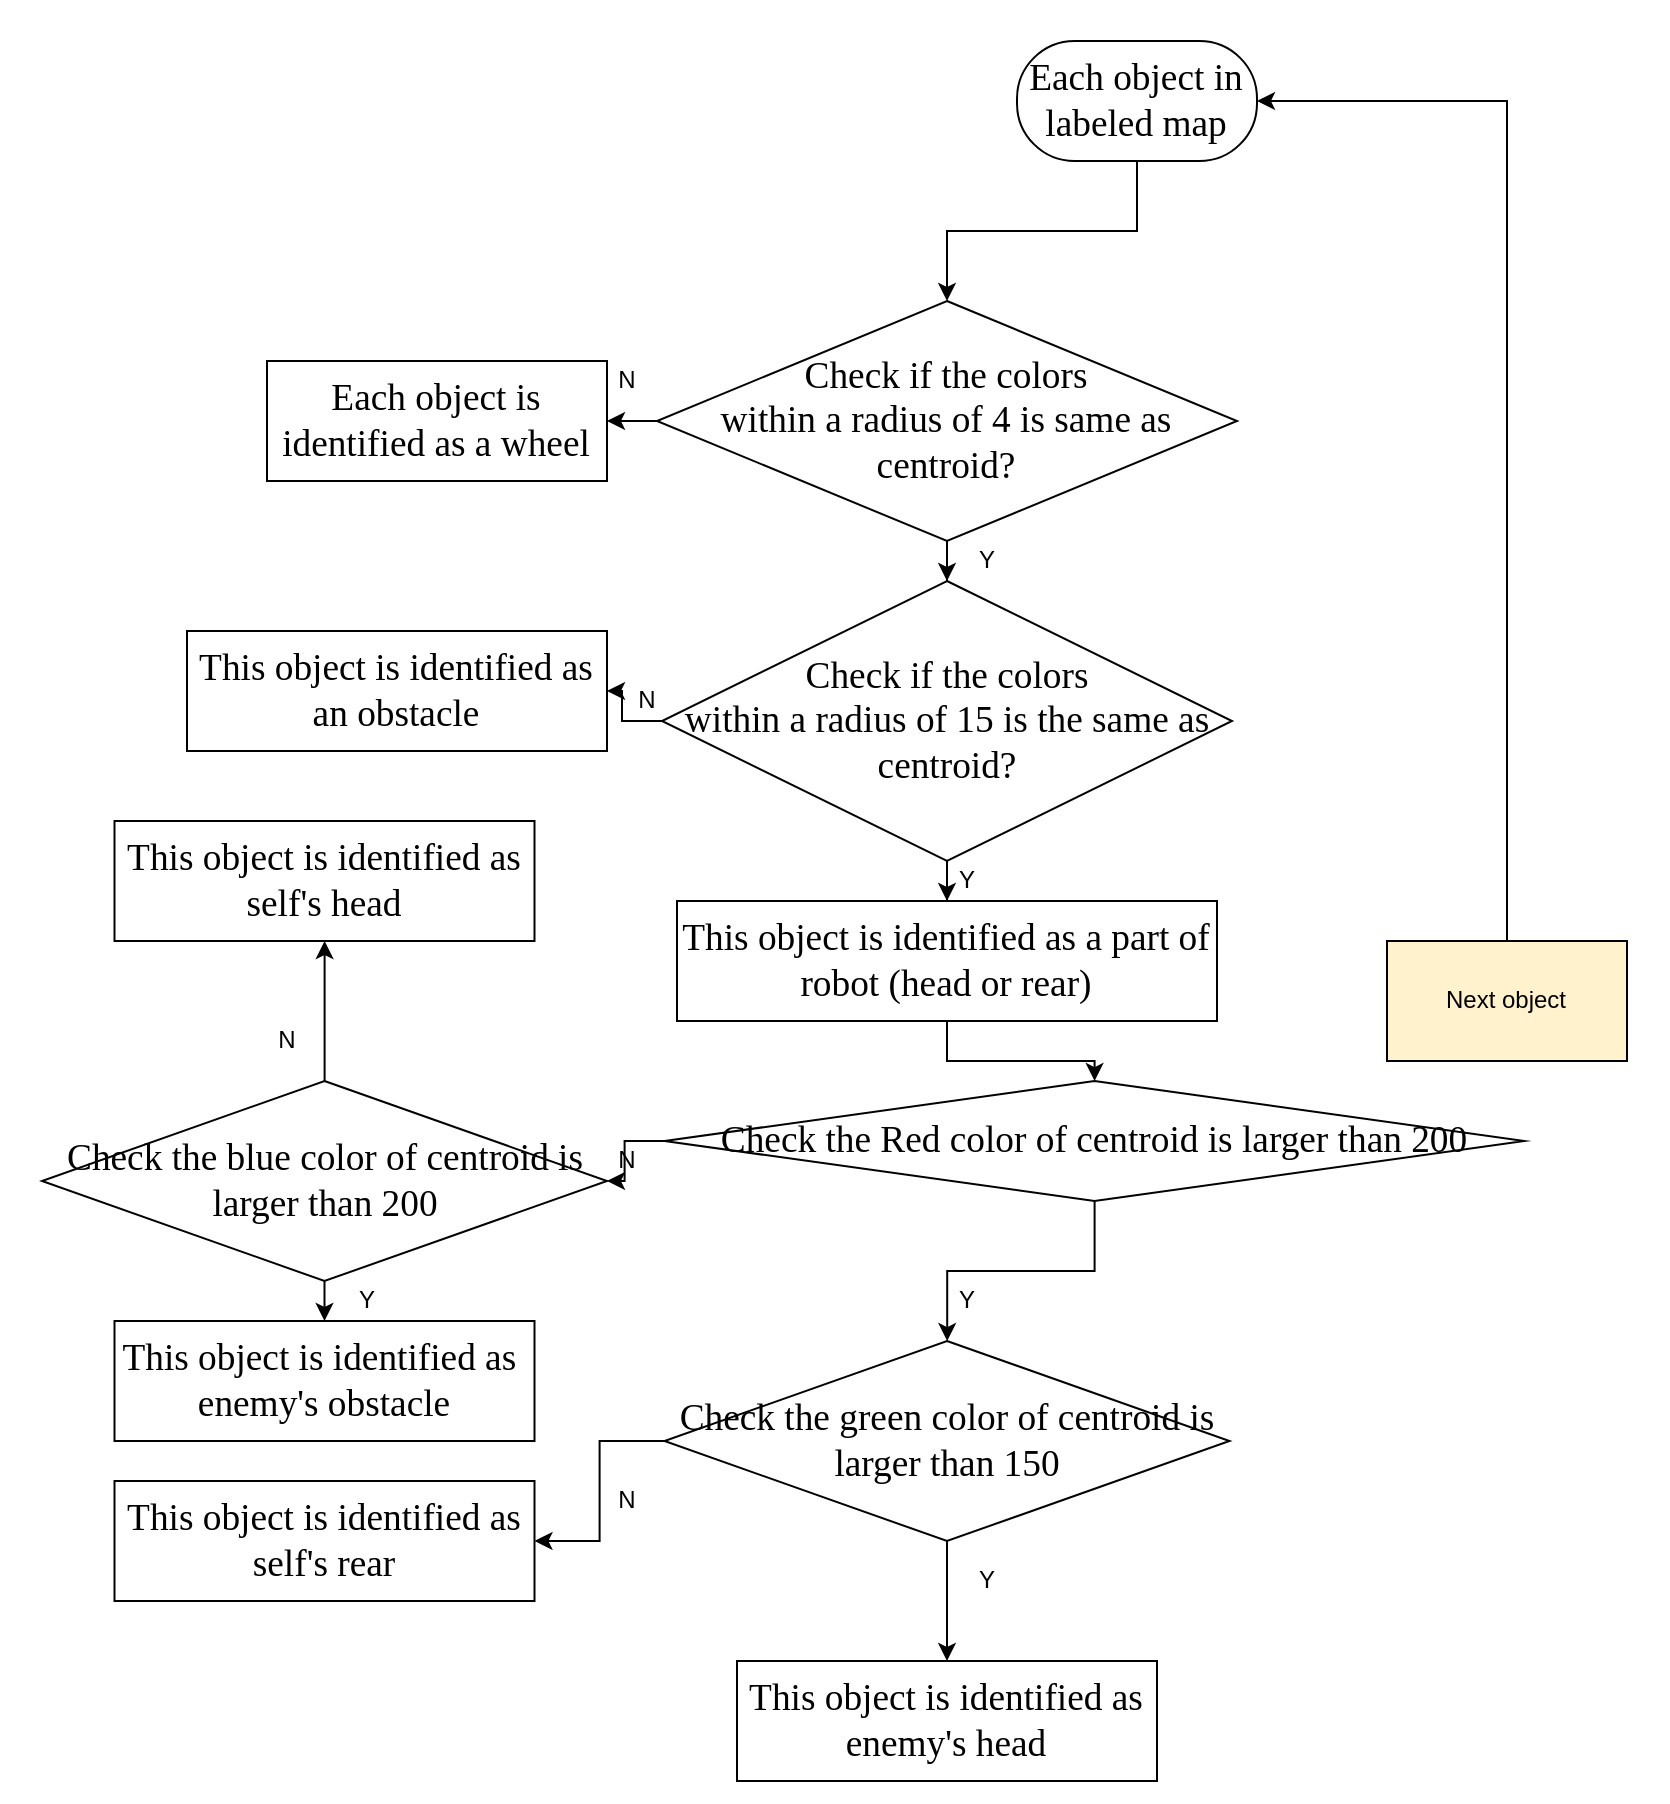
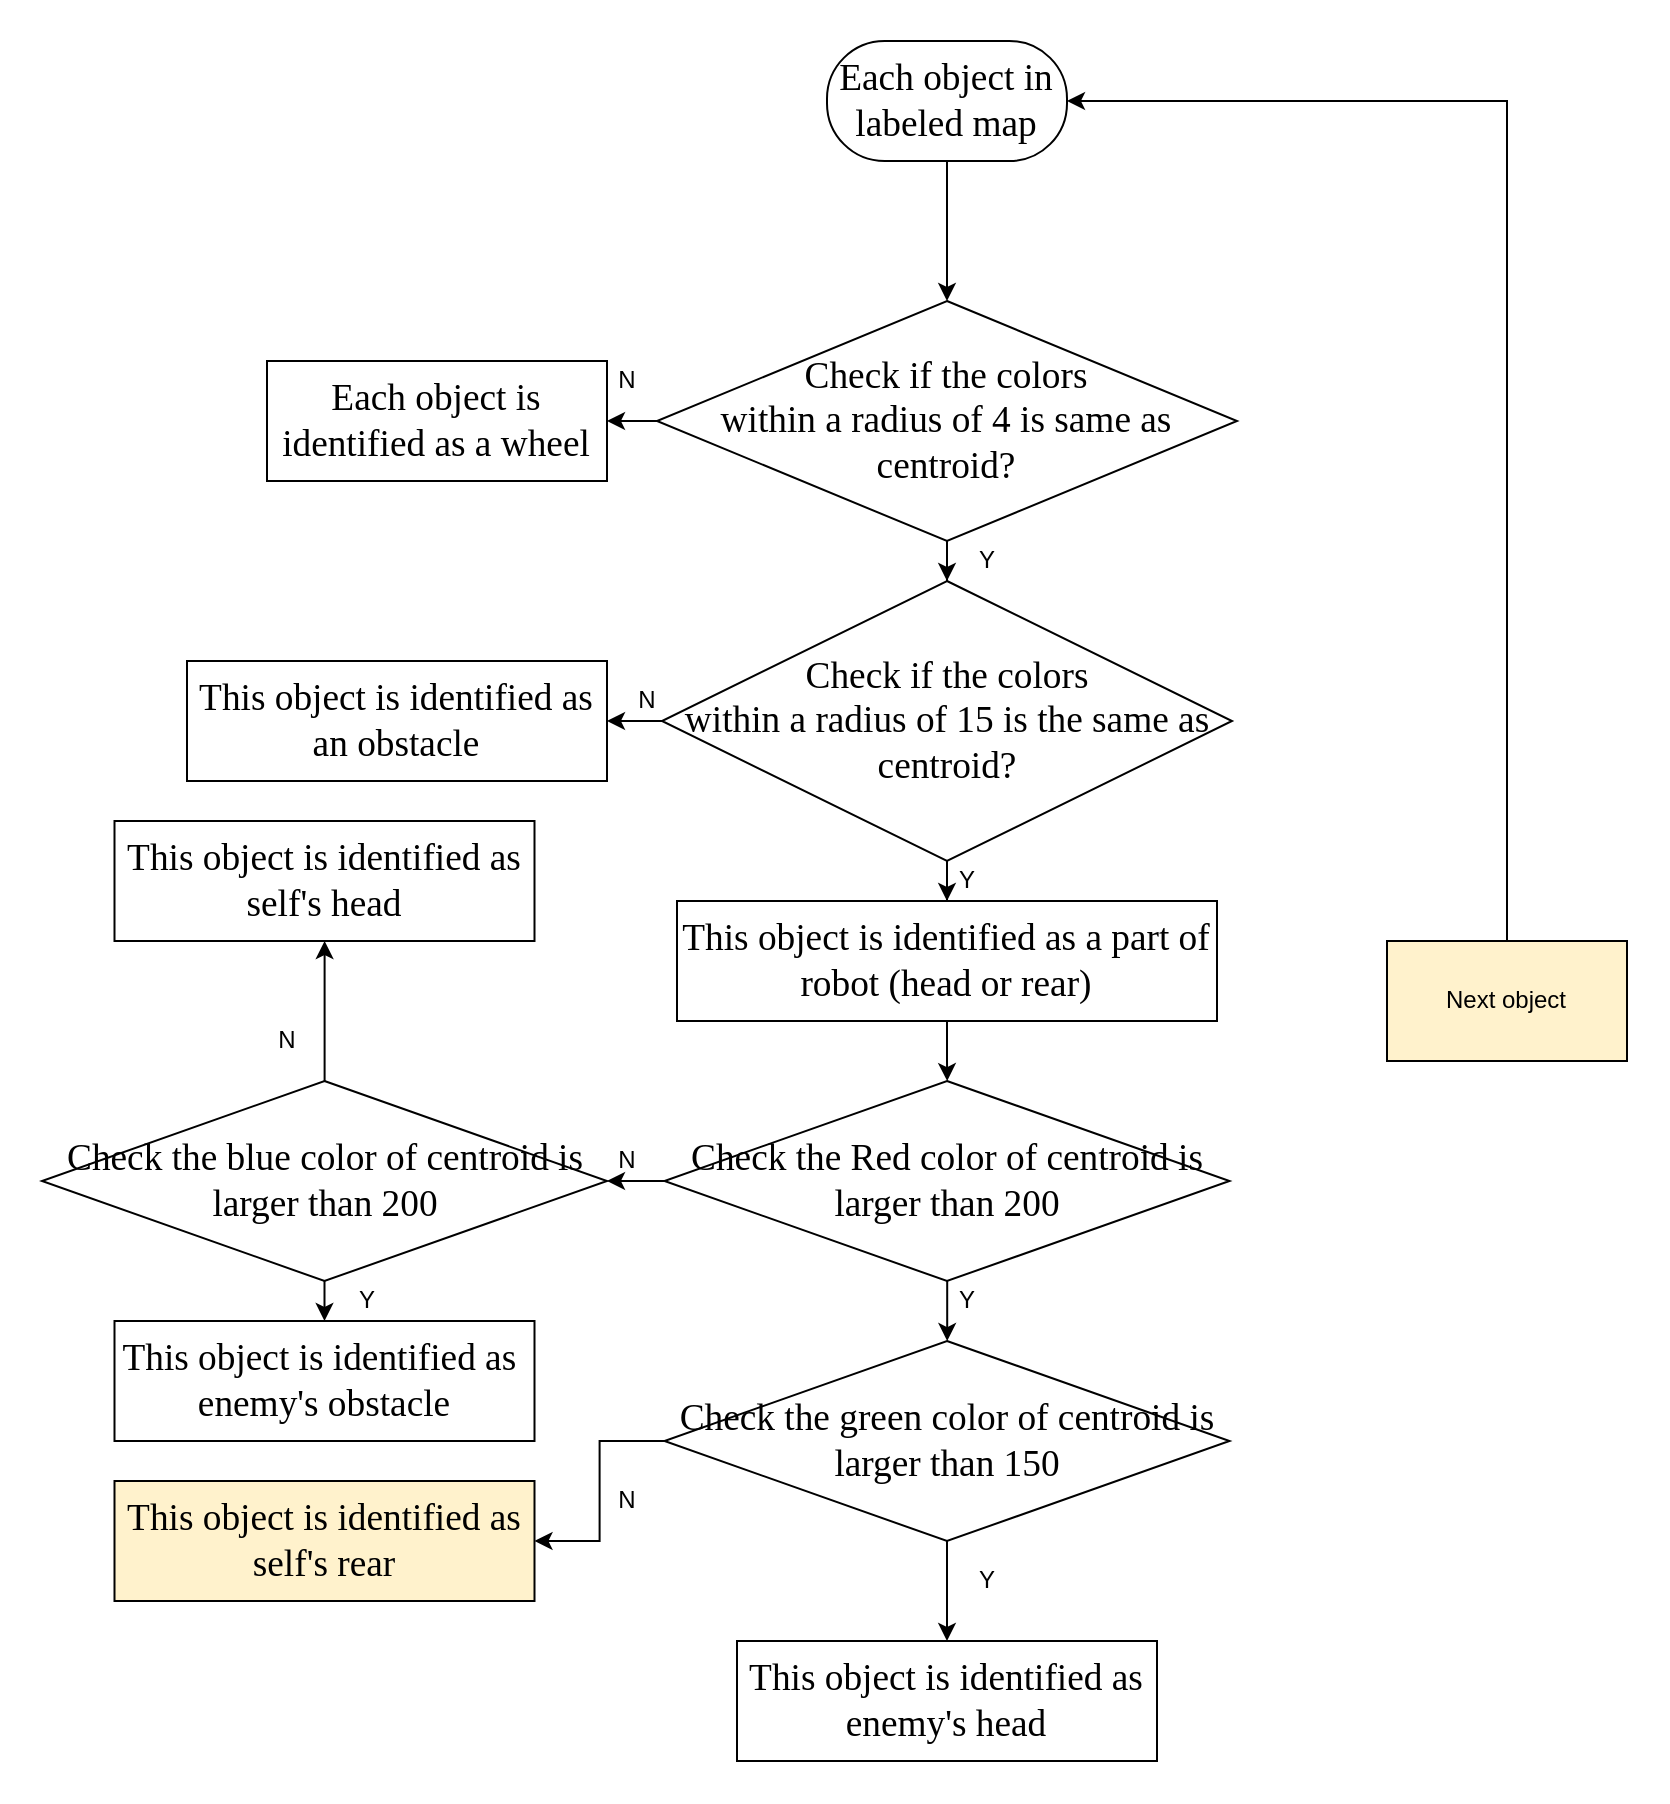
- <mxCell id="3" value="&lt;p style=&quot;margin-top: 0pt ; margin-bottom: 0pt ; margin-left: 0in ; direction: ltr ; unicode-bidi: embed ; word-break: normal&quot;&gt;&lt;span style=&quot;font-size: 14pt ; font-family: &amp;#34;calibri&amp;#34;&quot;&gt;Each object&lt;/span&gt;&lt;span style=&quot;font-size: 14pt ; font-family: &amp;#34;calibri&amp;#34;&quot;&gt; &lt;/span&gt;&lt;span style=&quot;font-size: 14pt ; font-family: &amp;#34;calibri&amp;#34;&quot;&gt;in&lt;/span&gt;&lt;span style=&quot;font-size: 14pt ; font-family: &amp;#34;calibri&amp;#34;&quot;&gt; &lt;/span&gt;&lt;span style=&quot;font-size: 14pt ; font-family: &amp;#34;calibri&amp;#34;&quot;&gt;labeled&lt;/span&gt;&lt;span style=&quot;font-size: 14pt ; font-family: &amp;#34;calibri&amp;#34;&quot;&gt; &lt;/span&gt;&lt;span style=&quot;font-size: 14pt ; font-family: &amp;#34;calibri&amp;#34;&quot;&gt;ma&lt;/span&gt;&lt;span style=&quot;font-size: 14pt ; font-family: &amp;#34;calibri&amp;#34;&quot;&gt;p&lt;/span&gt;&lt;/p&gt;" style="rounded=1;whiteSpace=wrap;html=1;arcSize=48;" parent="1" vertex="1"><mxGeometry x="508" y="20" width="120" height="60" as="geometry" /></mxCell>
+ <mxCell id="3" value="&lt;p style=&quot;margin-top: 0pt ; margin-bottom: 0pt ; margin-left: 0in ; direction: ltr ; unicode-bidi: embed ; word-break: normal&quot;&gt;&lt;span style=&quot;font-size: 14pt ; font-family: &amp;#34;calibri&amp;#34;&quot;&gt;Each object&lt;/span&gt;&lt;span style=&quot;font-size: 14pt ; font-family: &amp;#34;calibri&amp;#34;&quot;&gt; &lt;/span&gt;&lt;span style=&quot;font-size: 14pt ; font-family: &amp;#34;calibri&amp;#34;&quot;&gt;in&lt;/span&gt;&lt;span style=&quot;font-size: 14pt ; font-family: &amp;#34;calibri&amp;#34;&quot;&gt; &lt;/span&gt;&lt;span style=&quot;font-size: 14pt ; font-family: &amp;#34;calibri&amp;#34;&quot;&gt;labeled&lt;/span&gt;&lt;span style=&quot;font-size: 14pt ; font-family: &amp;#34;calibri&amp;#34;&quot;&gt; &lt;/span&gt;&lt;span style=&quot;font-size: 14pt ; font-family: &amp;#34;calibri&amp;#34;&quot;&gt;ma&lt;/span&gt;&lt;span style=&quot;font-size: 14pt ; font-family: &amp;#34;calibri&amp;#34;&quot;&gt;p&lt;/span&gt;&lt;/p&gt;" style="rounded=1;whiteSpace=wrap;html=1;arcSize=48;" parent="1" vertex="1"><mxGeometry x="413" y="20" width="120" height="60" as="geometry" /></mxCell>
- <mxCell id="5" value="&lt;p style=&quot;margin-top: 0pt ; margin-bottom: 0pt ; margin-left: 0in ; direction: ltr ; unicode-bidi: embed ; word-break: normal&quot;&gt;&lt;span style=&quot;font-size: 14pt ; font-family: &amp;#34;calibri&amp;#34;&quot;&gt;&lt;font color=&quot;#000000&quot;&gt;This object is identified as an obstacle&lt;/font&gt;&lt;/span&gt;&lt;/p&gt;" style="rounded=0;whiteSpace=wrap;html=1;arcSize=48;" parent="1" vertex="1"><mxGeometry x="93" y="315" width="210" height="60" as="geometry" /></mxCell>
+ <mxCell id="5" value="&lt;p style=&quot;margin-top: 0pt ; margin-bottom: 0pt ; margin-left: 0in ; direction: ltr ; unicode-bidi: embed ; word-break: normal&quot;&gt;&lt;span style=&quot;font-size: 14pt ; font-family: &amp;#34;calibri&amp;#34;&quot;&gt;&lt;font color=&quot;#000000&quot;&gt;This object is identified as an obstacle&lt;/font&gt;&lt;/span&gt;&lt;/p&gt;" style="rounded=0;whiteSpace=wrap;html=1;arcSize=48;" parent="1" vertex="1"><mxGeometry x="93" y="330" width="210" height="60" as="geometry" /></mxCell>
- <mxCell id="20" value="&lt;p style=&quot;margin-top: 0pt ; margin-bottom: 0pt ; margin-left: 0in ; direction: ltr ; unicode-bidi: embed ; word-break: normal&quot;&gt;&lt;span style=&quot;font-size: 14pt ; font-family: &amp;#34;calibri&amp;#34;&quot;&gt;&lt;font color=&quot;#000000&quot;&gt;Check the Red color of centroid is larger than 200&lt;/font&gt;&lt;/span&gt;&lt;/p&gt;" style="rhombus;whiteSpace=wrap;html=1;" parent="1" vertex="1"><mxGeometry x="331.75" y="540" width="430" height="60" as="geometry" /></mxCell>
+ <mxCell id="20" value="&lt;p style=&quot;margin-top: 0pt ; margin-bottom: 0pt ; margin-left: 0in ; direction: ltr ; unicode-bidi: embed ; word-break: normal&quot;&gt;&lt;span style=&quot;font-size: 14pt ; font-family: &amp;#34;calibri&amp;#34;&quot;&gt;&lt;font color=&quot;#000000&quot;&gt;Check the Red color of centroid is larger than 200&lt;/font&gt;&lt;/span&gt;&lt;/p&gt;" style="rhombus;whiteSpace=wrap;html=1;" parent="1" vertex="1"><mxGeometry x="331.75" y="540" width="282.5" height="100" as="geometry" /></mxCell>
- <mxCell id="26" value="&lt;p style=&quot;margin-top: 0pt ; margin-bottom: 0pt ; margin-left: 0in ; direction: ltr ; unicode-bidi: embed ; word-break: normal&quot;&gt;&lt;span style=&quot;font-size: 14pt ; font-family: &amp;#34;calibri&amp;#34;&quot;&gt;&lt;font color=&quot;#000000&quot;&gt;This object is identified as self's rear&lt;/font&gt;&lt;/span&gt;&lt;/p&gt;" style="rounded=0;whiteSpace=wrap;html=1;arcSize=48;" parent="1" vertex="1"><mxGeometry x="56.75" y="740" width="210" height="60" as="geometry" /></mxCell>
+ <mxCell id="26" value="&lt;p style=&quot;margin-top: 0pt ; margin-bottom: 0pt ; margin-left: 0in ; direction: ltr ; unicode-bidi: embed ; word-break: normal&quot;&gt;&lt;span style=&quot;font-size: 14pt ; font-family: &amp;#34;calibri&amp;#34;&quot;&gt;&lt;font color=&quot;#000000&quot;&gt;This object is identified as self's rear&lt;/font&gt;&lt;/span&gt;&lt;/p&gt;" style="rounded=0;whiteSpace=wrap;html=1;arcSize=48;fillColor=#fff2cc;" parent="1" vertex="1"><mxGeometry x="56.75" y="740" width="210" height="60" as="geometry" /></mxCell>
- <mxCell id="27" value="&lt;p style=&quot;margin-top: 0pt ; margin-bottom: 0pt ; margin-left: 0in ; direction: ltr ; unicode-bidi: embed ; word-break: normal&quot;&gt;&lt;span style=&quot;font-size: 14pt ; font-family: &amp;#34;calibri&amp;#34;&quot;&gt;&lt;font color=&quot;#000000&quot;&gt;This object is identified as enemy's head&lt;/font&gt;&lt;/span&gt;&lt;/p&gt;" style="rounded=0;whiteSpace=wrap;html=1;arcSize=48;" parent="1" vertex="1"><mxGeometry x="368" y="830" width="210" height="60" as="geometry" /></mxCell>
+ <mxCell id="27" value="&lt;p style=&quot;margin-top: 0pt ; margin-bottom: 0pt ; margin-left: 0in ; direction: ltr ; unicode-bidi: embed ; word-break: normal&quot;&gt;&lt;span style=&quot;font-size: 14pt ; font-family: &amp;#34;calibri&amp;#34;&quot;&gt;&lt;font color=&quot;#000000&quot;&gt;This object is identified as enemy's head&lt;/font&gt;&lt;/span&gt;&lt;/p&gt;" style="rounded=0;whiteSpace=wrap;html=1;arcSize=48;" parent="1" vertex="1"><mxGeometry x="368" y="820" width="210" height="60" as="geometry" /></mxCell>
